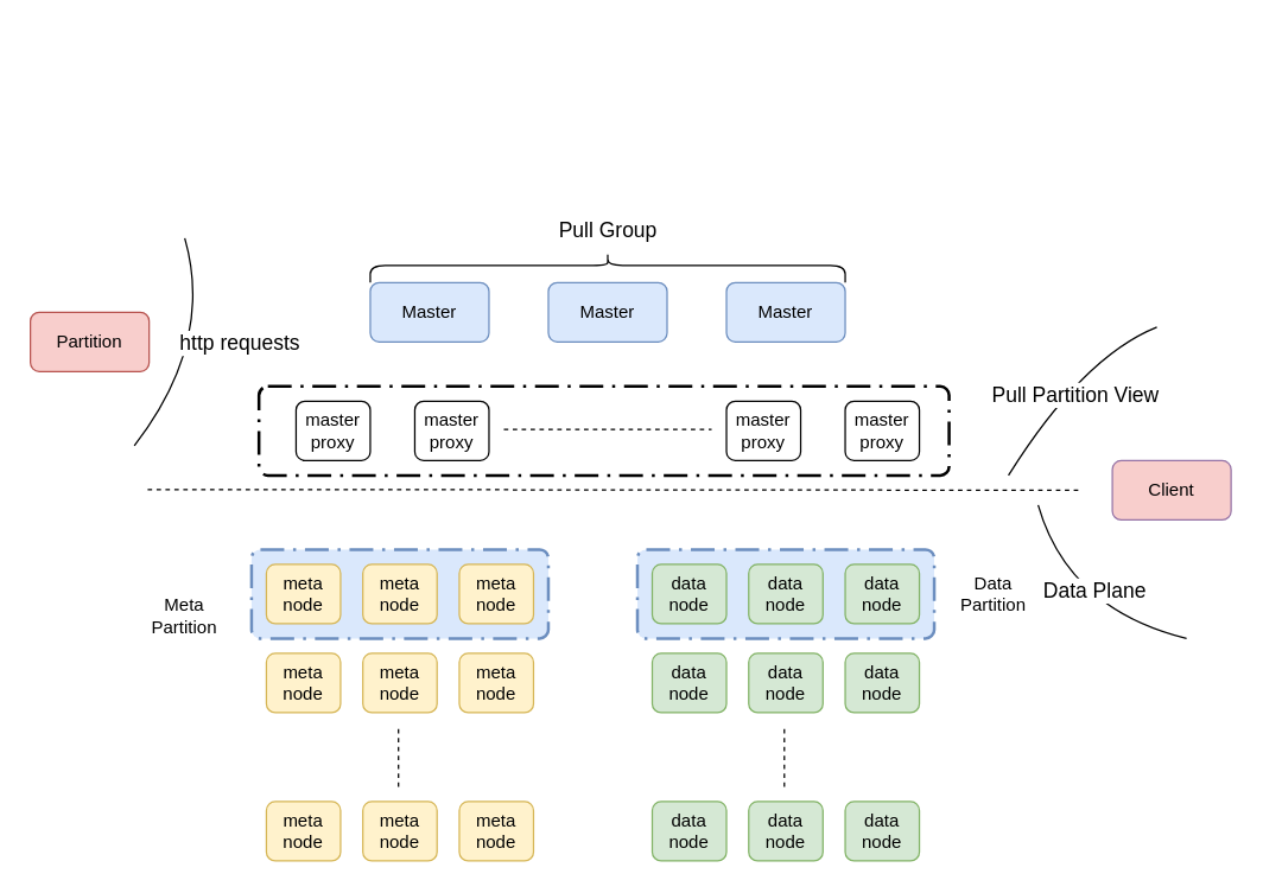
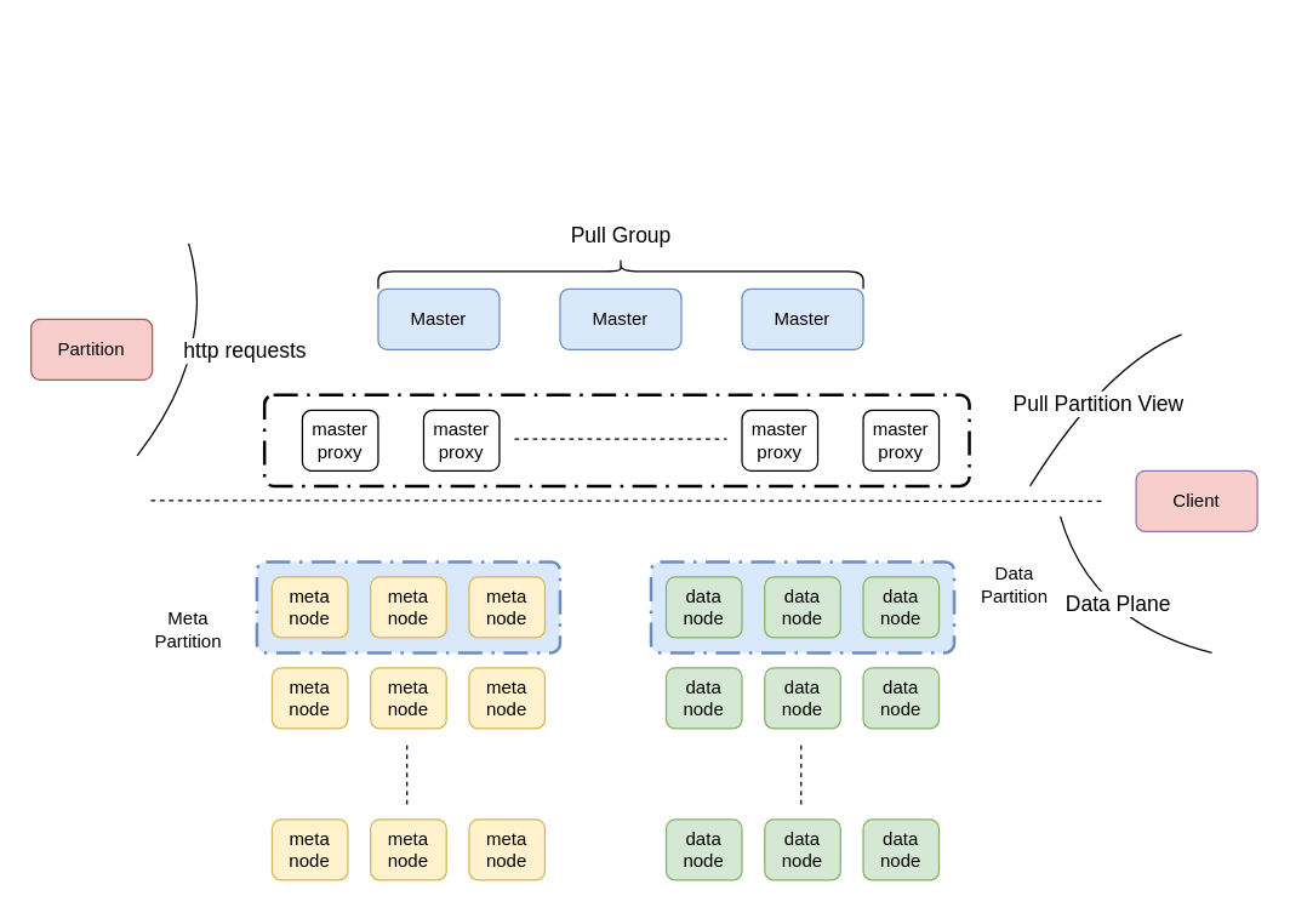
- <mxCell id="30" value="Data Partition" style="text;html=1;strokeColor=none;fillColor=none;align=center;verticalAlign=middle;whiteSpace=wrap;rounded=0;" vertex="1" parent="1"><mxGeometry x="649" y="390" width="40" height="20" as="geometry" /></mxCell>
+ <mxCell id="30" value="Data Partition" style="text;html=1;strokeColor=none;fillColor=none;align=center;verticalAlign=middle;whiteSpace=wrap;rounded=0;" vertex="1" parent="1"><mxGeometry x="649" y="375" width="40" height="20" as="geometry" /></mxCell>
